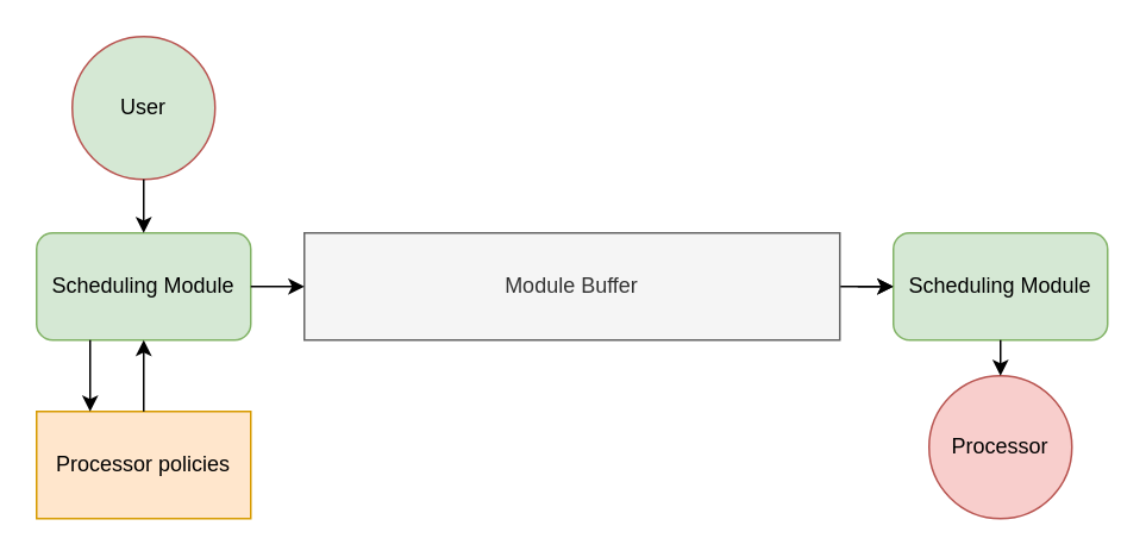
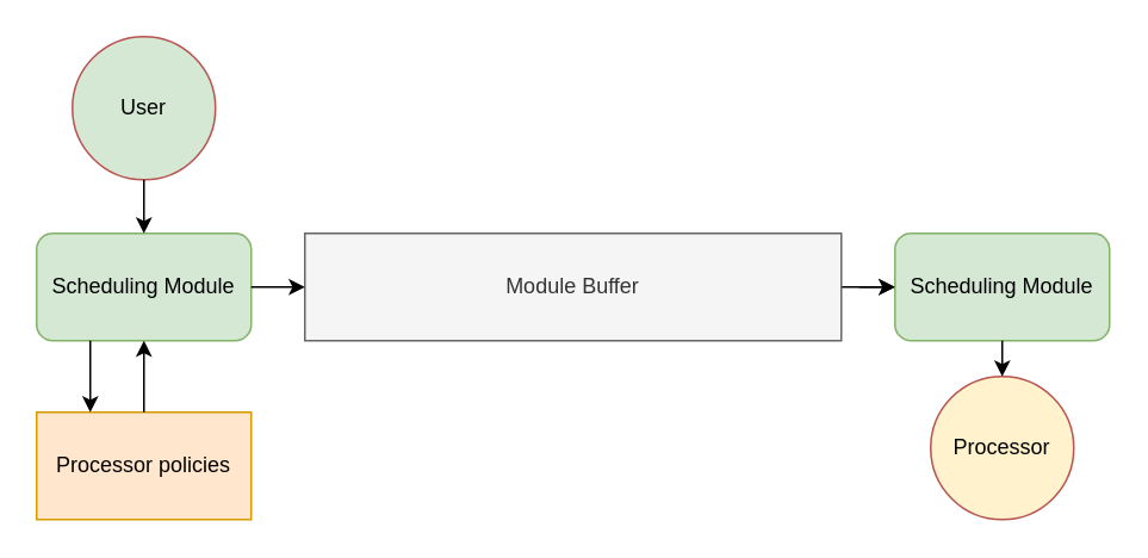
- <mxCell id="11" value="Processor" style="ellipse;whiteSpace=wrap;html=1;aspect=fixed;fillColor=#f8cecc;strokeColor=#b85450;" vertex="1" parent="1"><mxGeometry x="520" y="210" width="80" height="80" as="geometry" /></mxCell>
+ <mxCell id="11" value="Processor" style="ellipse;whiteSpace=wrap;html=1;aspect=fixed;fillColor=#fff2cc;strokeColor=#b85450;" vertex="1" parent="1"><mxGeometry x="520" y="210" width="80" height="80" as="geometry" /></mxCell>
